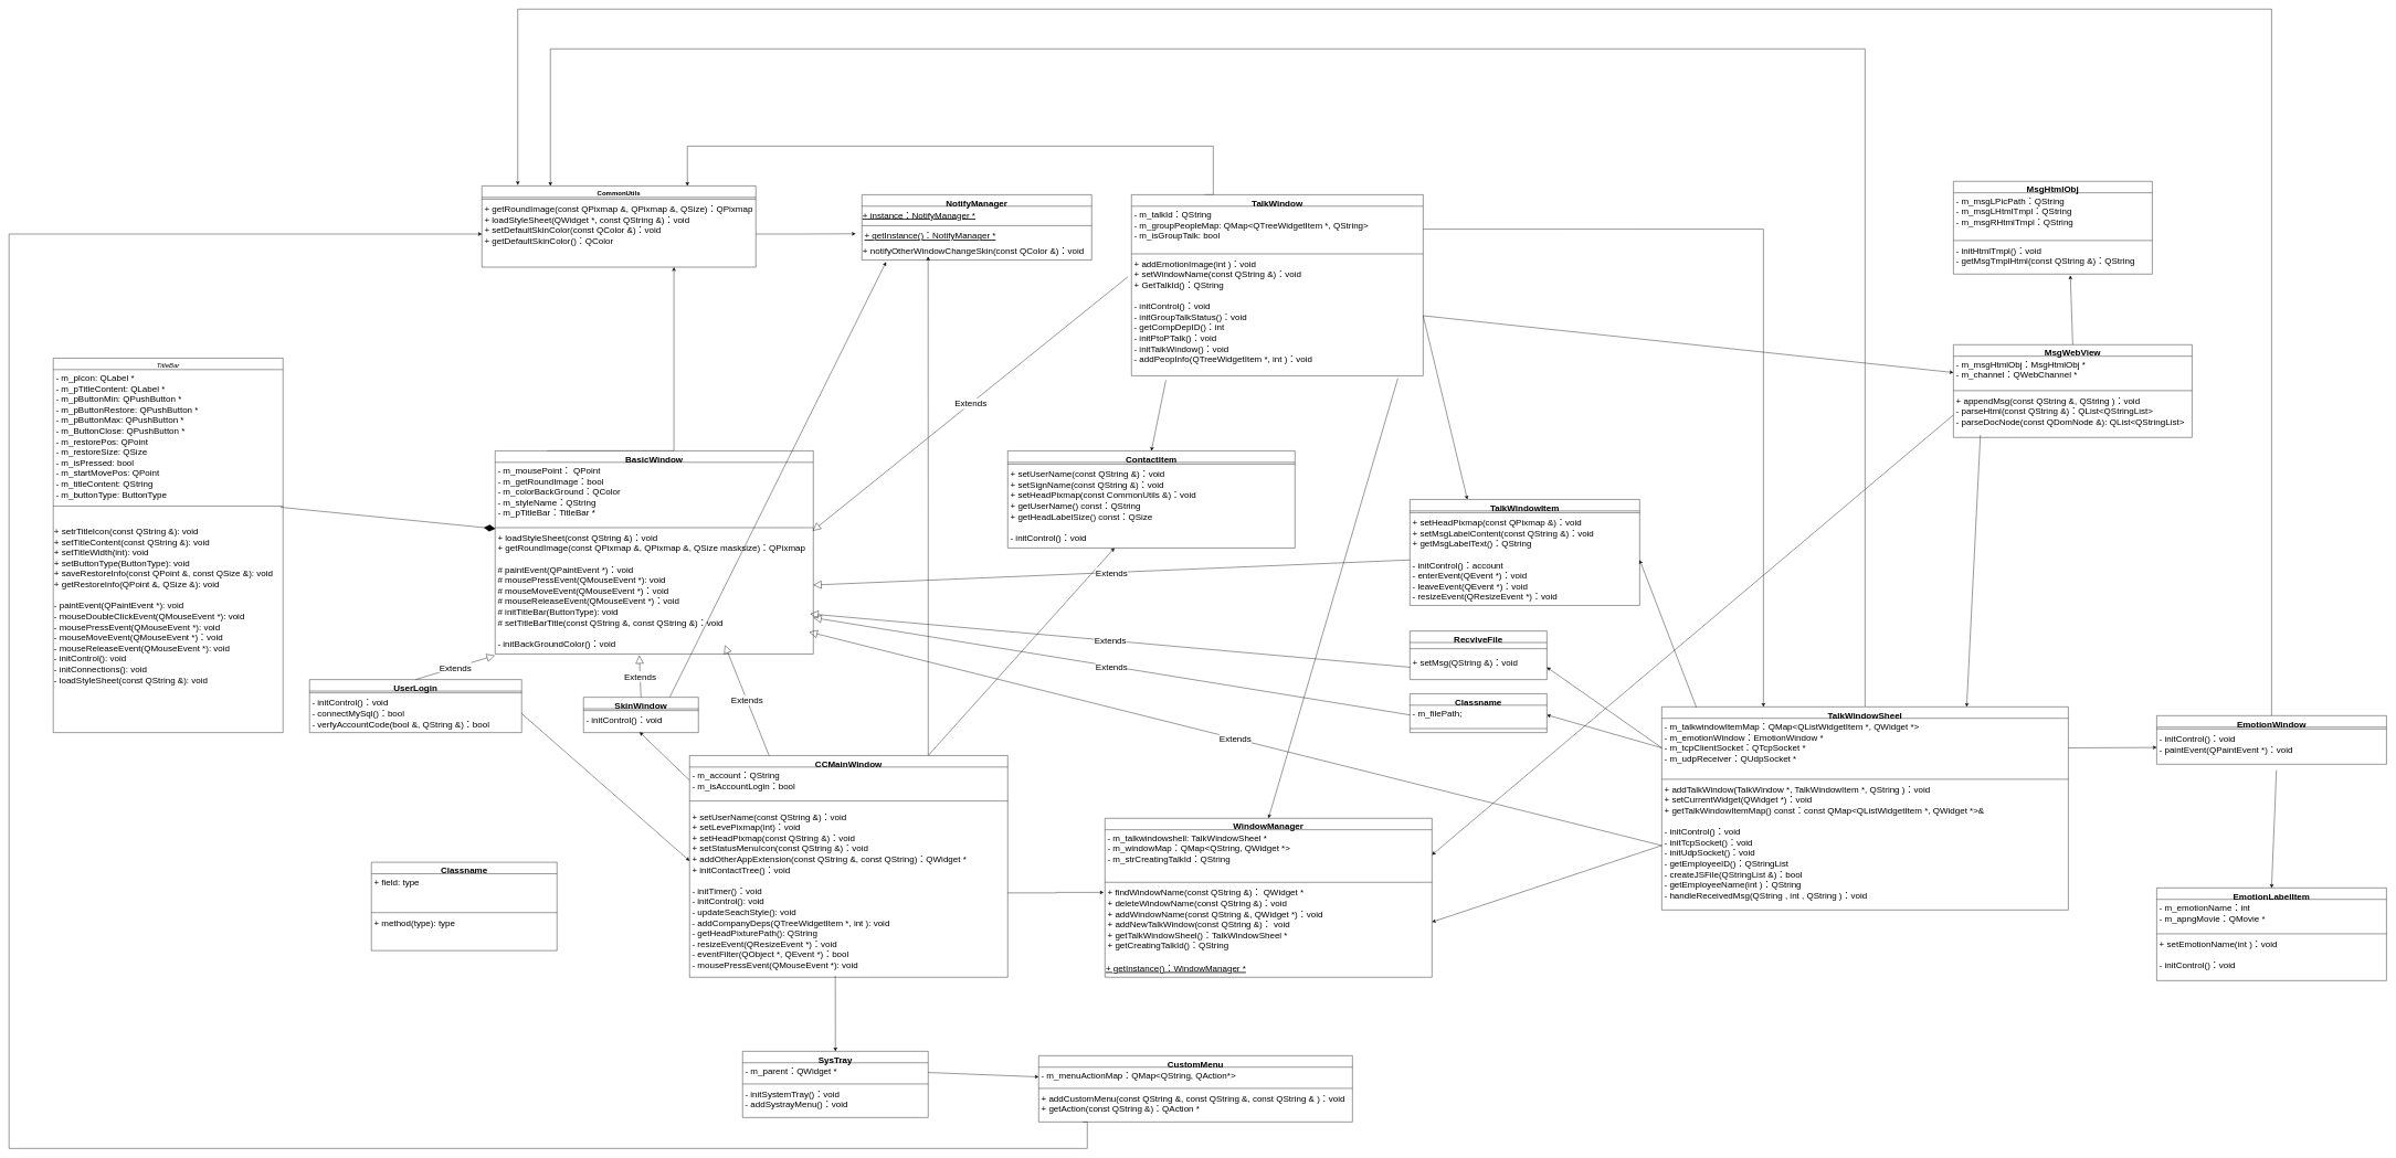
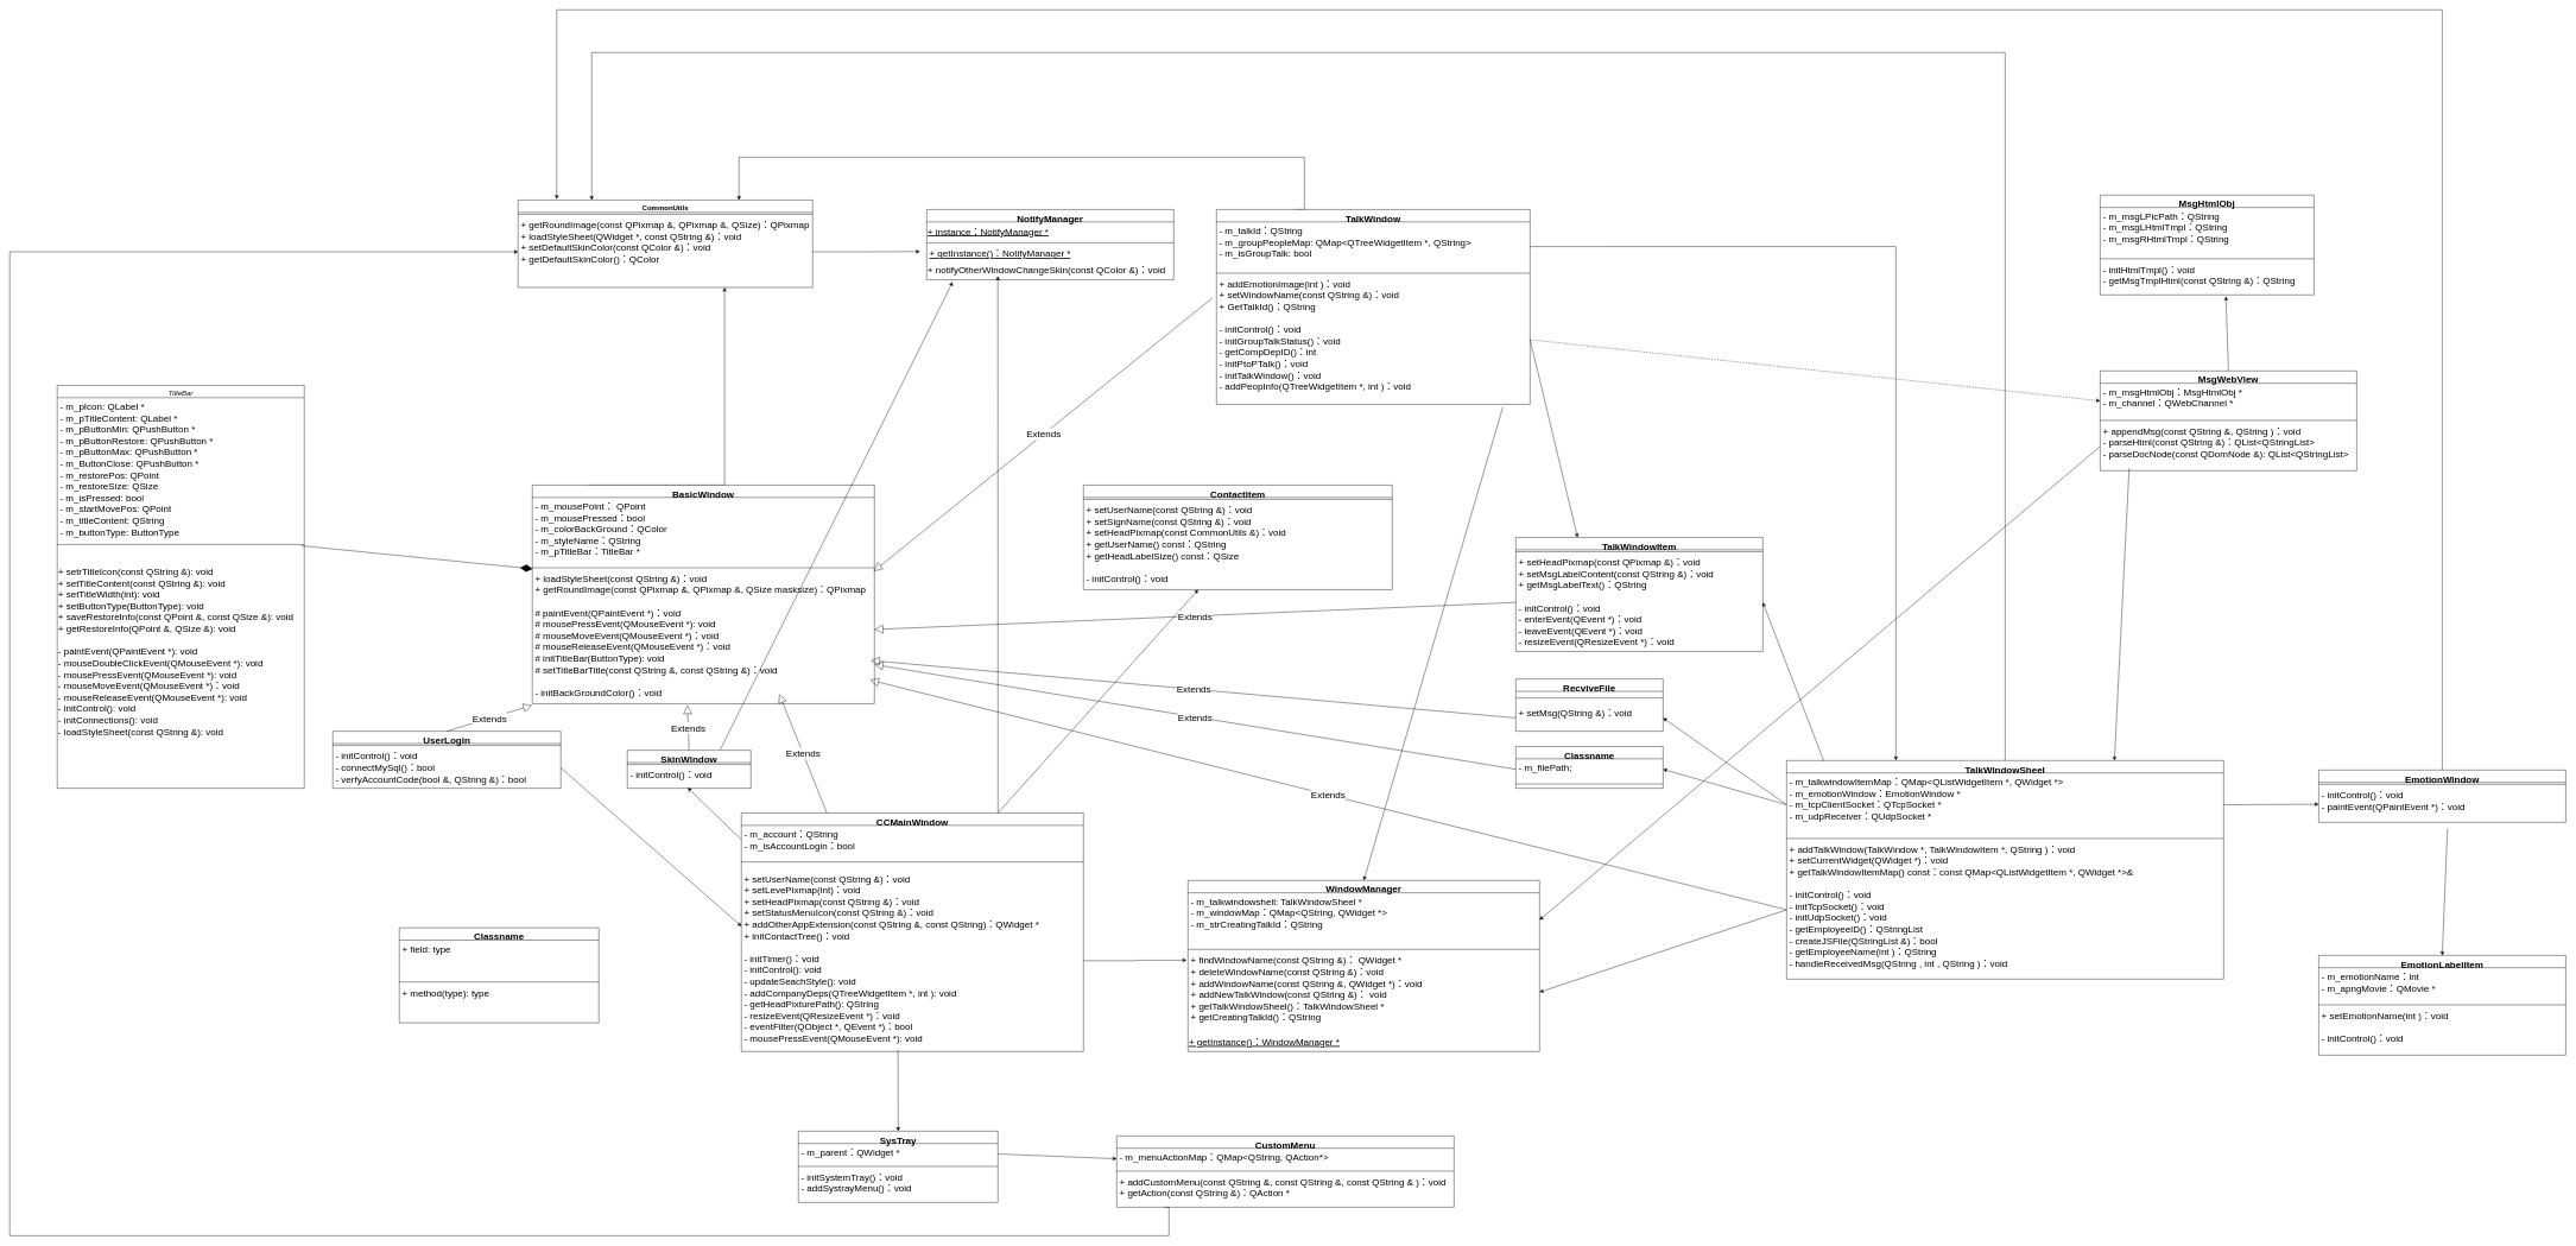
- <mxCell id="96" style="rounded=0;orthogonalLoop=1;jettySize=auto;html=1;exitX=1;exitY=0.5;exitDx=0;exitDy=0;entryX=0;entryY=0.5;entryDx=0;entryDy=0;fontSize=20;" edge="1" parent="1" source="43" target="93"><mxGeometry relative="1" as="geometry" /></mxCell>
+ <mxCell id="96" style="rounded=0;orthogonalLoop=1;jettySize=auto;html=1;exitX=1;exitY=0.5;exitDx=0;exitDy=0;entryX=0;entryY=0.5;entryDx=0;entryDy=0;fontSize=20;dashed=1;" edge="1" parent="1" source="43" target="93"><mxGeometry relative="1" as="geometry" /></mxCell>
- <mxCell id="106" style="edgeStyle=none;rounded=0;orthogonalLoop=1;jettySize=auto;html=1;exitX=0.118;exitY=1.036;exitDx=0;exitDy=0;entryX=0.5;entryY=0;entryDx=0;entryDy=0;fontSize=20;exitPerimeter=0;" edge="1" parent="1" source="43" target="103"><mxGeometry relative="1" as="geometry" /></mxCell>
- <mxCell id="12" value="- m_mousePoint： QPoint&#10;- m_getRoundImage：bool&#10;- m_colorBackGround：QColor&#10;- m_styleName：QString &#10;- m_pTitleBar：TitleBar *&#10;" style="text;strokeColor=none;fillColor=none;align=left;verticalAlign=top;spacingLeft=4;spacingRight=4;overflow=hidden;rotatable=0;points=[[0,0.5],[1,0.5]];portConstraint=eastwest;fontSize=20;" vertex="1" parent="11"><mxGeometry y="26" width="720" height="144" as="geometry" /></mxCell>
+ <mxCell id="12" value="- m_mousePoint： QPoint&#10;- m_mousePressed：bool&#10;- m_colorBackGround：QColor&#10;- m_styleName：QString &#10;- m_pTitleBar：TitleBar *&#10;" style="text;strokeColor=none;fillColor=none;align=left;verticalAlign=top;spacingLeft=4;spacingRight=4;overflow=hidden;rotatable=0;points=[[0,0.5],[1,0.5]];portConstraint=eastwest;fontSize=20;" vertex="1" parent="11"><mxGeometry y="26" width="720" height="144" as="geometry" /></mxCell>
- <mxCell id="48" value="+ setHeadPixmap(const QPixmap &amp;)：void &#10;+ setMsgLabelContent(const QString &amp;)：void &#10;+ getMsgLabelText()：QString&#10;&#10;- initControl()：account&#10;- enterEvent(QEvent *)：void&#10;- leaveEvent(QEvent *)：void &#10;- resizeEvent(QResizeEvent *)：void " style="text;strokeColor=none;fillColor=none;align=left;verticalAlign=top;spacingLeft=4;spacingRight=4;overflow=hidden;rotatable=0;points=[[0,0.5],[1,0.5]];portConstraint=eastwest;fontSize=20;" vertex="1" parent="46"><mxGeometry y="34" width="520" height="206" as="geometry" /></mxCell>
+ <mxCell id="48" value="+ setHeadPixmap(const QPixmap &amp;)：void &#10;+ setMsgLabelContent(const QString &amp;)：void &#10;+ getMsgLabelText()：QString&#10;&#10;- initControl()：void&#10;- enterEvent(QEvent *)：void&#10;- leaveEvent(QEvent *)：void &#10;- resizeEvent(QResizeEvent *)：void " style="text;strokeColor=none;fillColor=none;align=left;verticalAlign=top;spacingLeft=4;spacingRight=4;overflow=hidden;rotatable=0;points=[[0,0.5],[1,0.5]];portConstraint=eastwest;fontSize=20;" vertex="1" parent="46"><mxGeometry y="34" width="520" height="206" as="geometry" /></mxCell>
